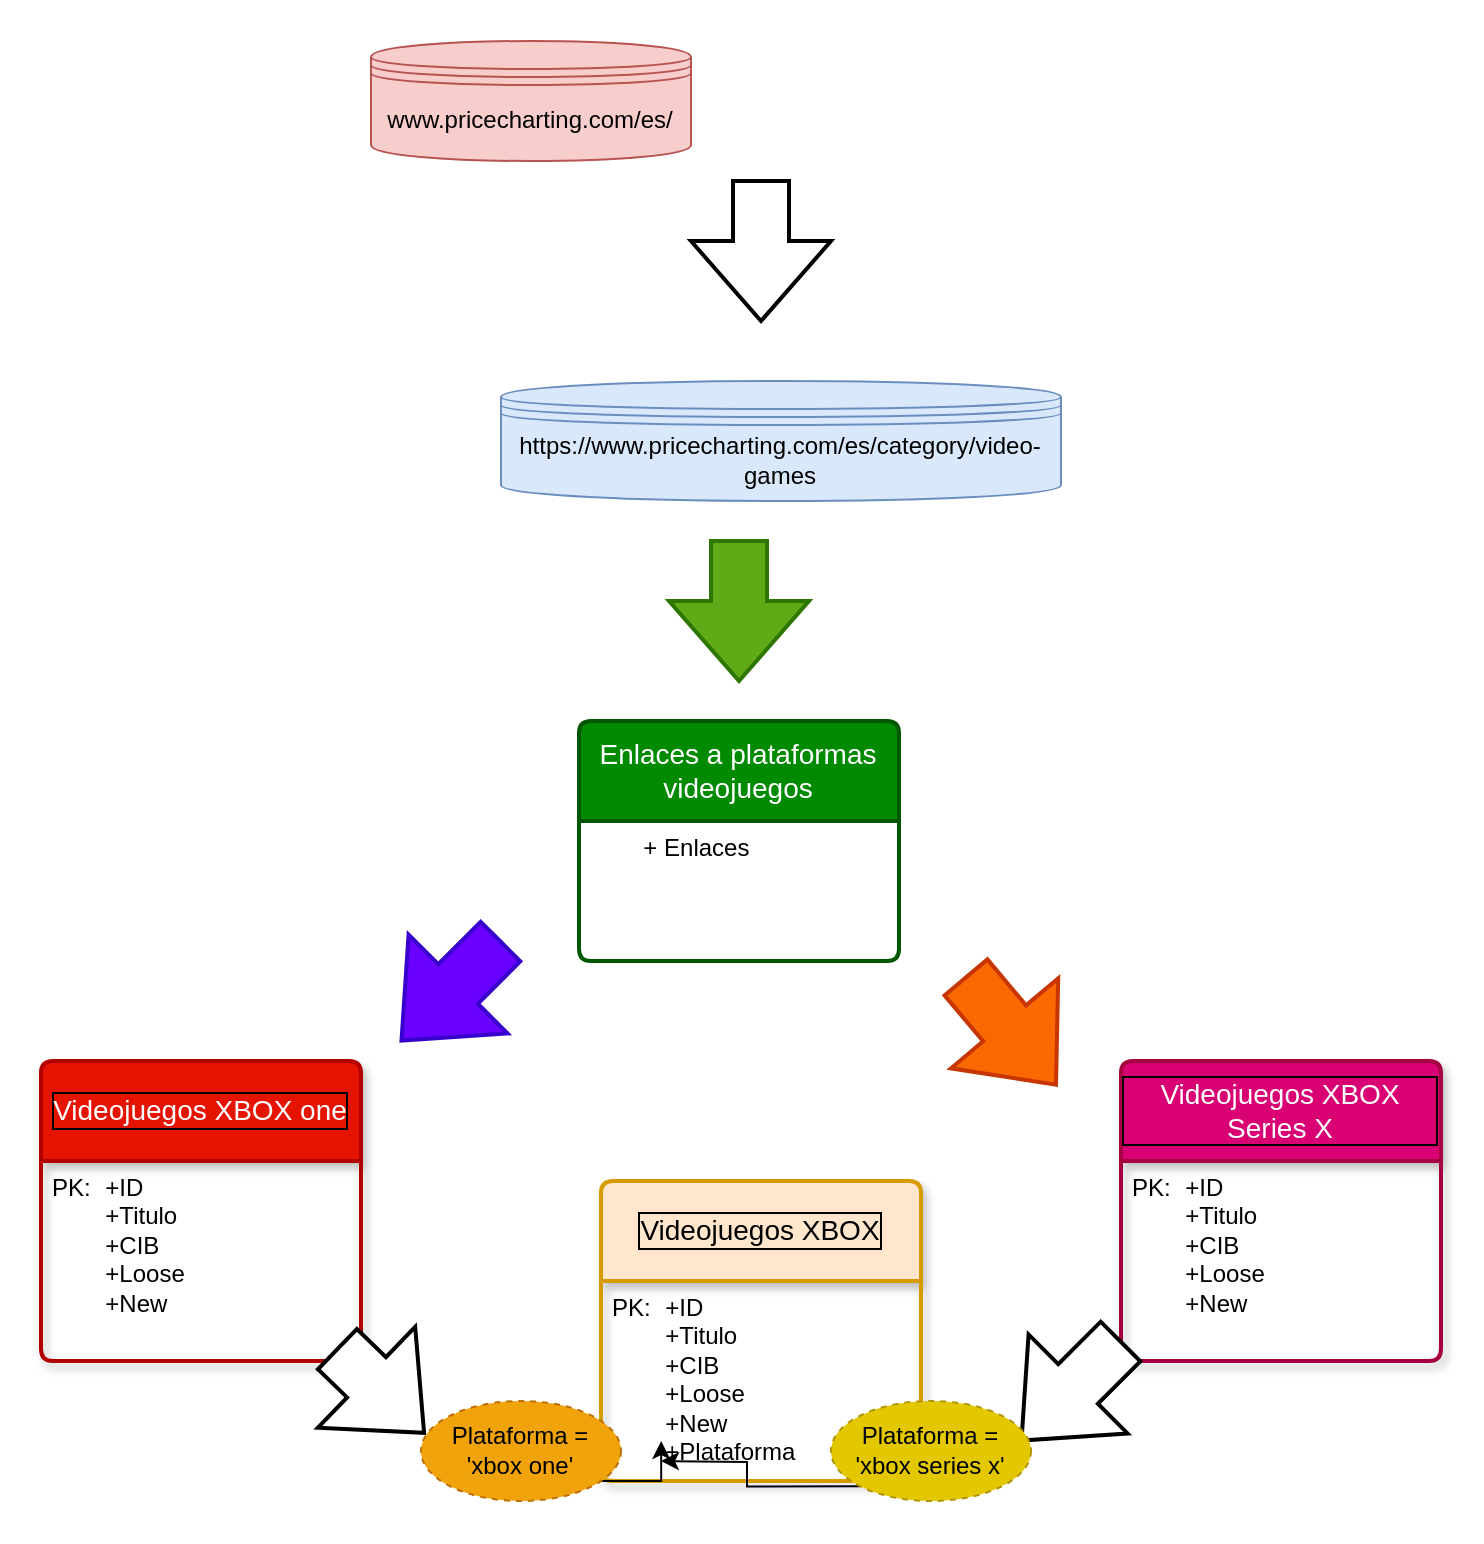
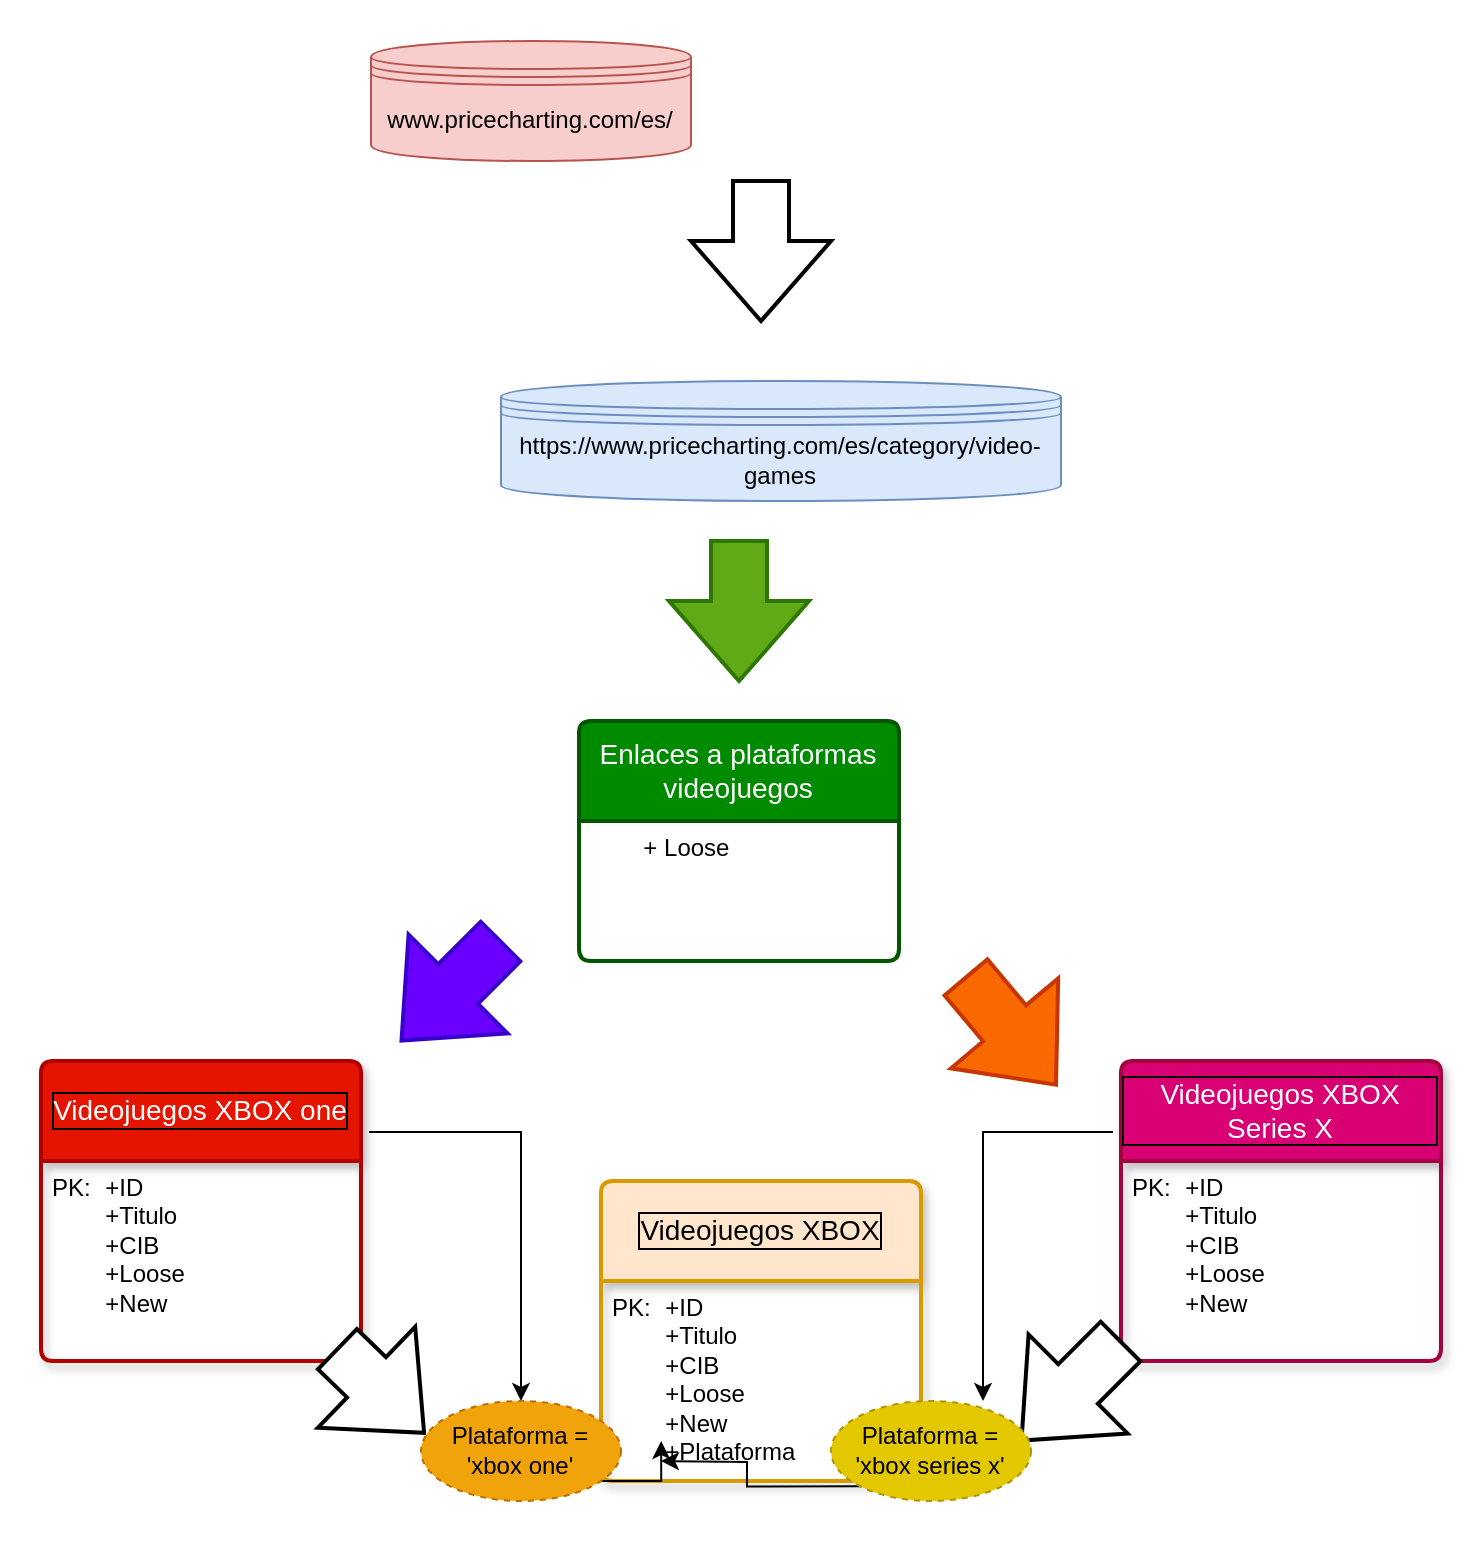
- <mxCell id="10" value="&lt;span style=&quot;white-space: pre;&quot;&gt;&#09;&lt;/span&gt;+ Enlaces" style="align=left;strokeColor=none;fillColor=none;spacingLeft=4;fontSize=12;verticalAlign=top;resizable=0;rotatable=0;part=1;html=1;" vertex="1" parent="9"><mxGeometry y="50" width="160" height="70" as="geometry" /></mxCell>
+ <mxCell id="10" value="&lt;span style=&quot;white-space: pre;&quot;&gt;&#09;&lt;/span&gt;+ Loose" style="align=left;strokeColor=none;fillColor=none;spacingLeft=4;fontSize=12;verticalAlign=top;resizable=0;rotatable=0;part=1;html=1;" vertex="1" parent="9"><mxGeometry y="50" width="160" height="70" as="geometry" /></mxCell>
+ <mxCell id="13" style="edgeStyle=orthogonalEdgeStyle;rounded=0;orthogonalLoop=1;jettySize=auto;html=1;exitX=1;exitY=0.25;exitDx=0;exitDy=0;" edge="1" parent="1" source="14" target="23"><mxGeometry relative="1" as="geometry" /></mxCell>
+ <mxCell id="24" style="edgeStyle=orthogonalEdgeStyle;rounded=0;orthogonalLoop=1;jettySize=auto;html=1;exitX=0;exitY=0.25;exitDx=0;exitDy=0;entryX=0.76;entryY=0;entryDx=0;entryDy=0;entryPerimeter=0;" edge="1" parent="1" source="16" target="22"><mxGeometry relative="1" as="geometry" /></mxCell>
